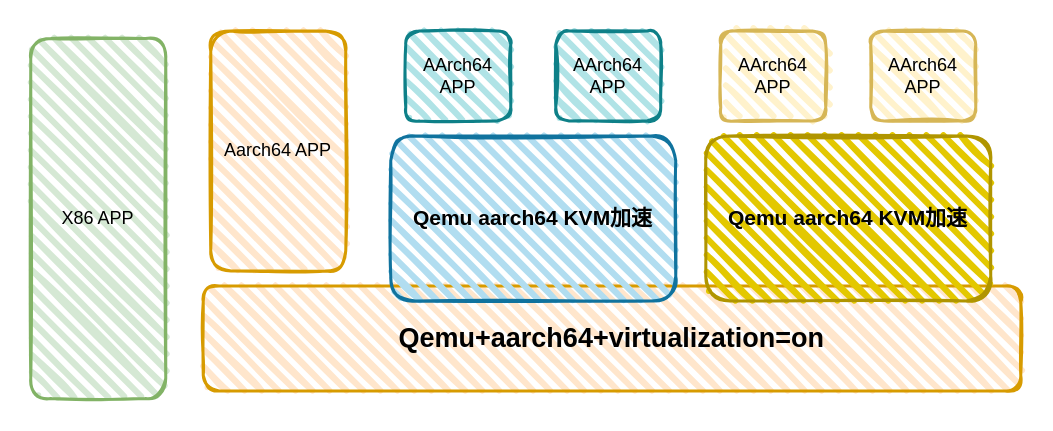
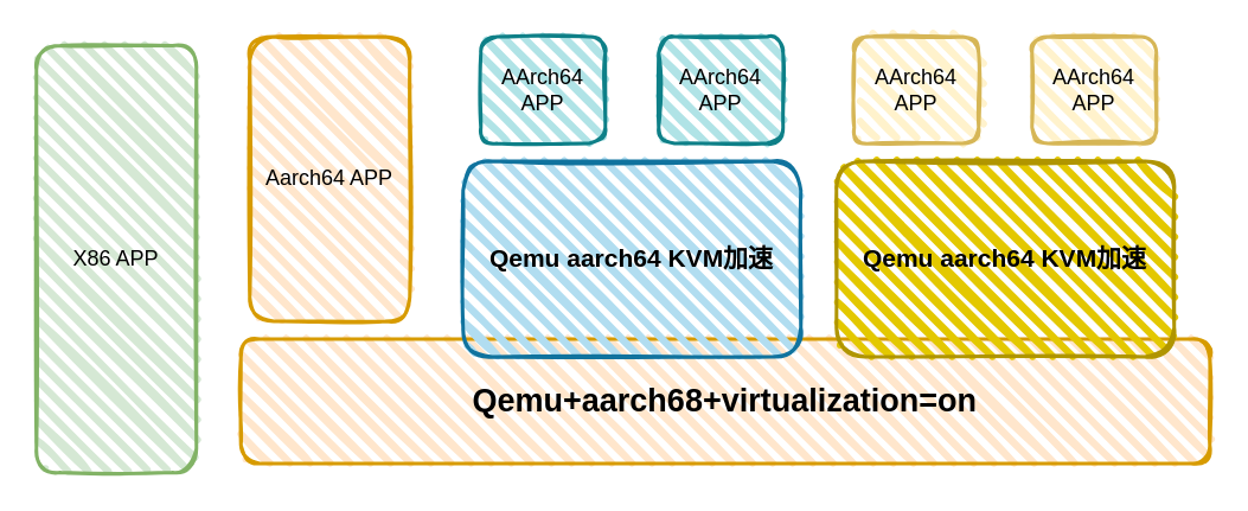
- <mxCell id="2" value="&lt;b&gt;&lt;font style=&quot;font-size: 18px&quot;&gt;Qemu+aarch64+virtualization=on&lt;/font&gt;&lt;/b&gt;" style="rounded=1;whiteSpace=wrap;html=1;strokeWidth=2;fillWeight=4;hachureGap=8;hachureAngle=45;fillColor=#ffe6cc;sketch=1;shadow=0;strokeColor=#d79b00;" vertex="1" parent="1"><mxGeometry x="135" y="190" width="545" height="70" as="geometry" /></mxCell>
+ <mxCell id="2" value="&lt;b&gt;&lt;font style=&quot;font-size: 18px&quot;&gt;Qemu+aarch68+virtualization=on&lt;/font&gt;&lt;/b&gt;" style="rounded=1;whiteSpace=wrap;html=1;strokeWidth=2;fillWeight=4;hachureGap=8;hachureAngle=45;fillColor=#ffe6cc;sketch=1;shadow=0;strokeColor=#d79b00;" vertex="1" parent="1"><mxGeometry x="135" y="190" width="545" height="70" as="geometry" /></mxCell>
